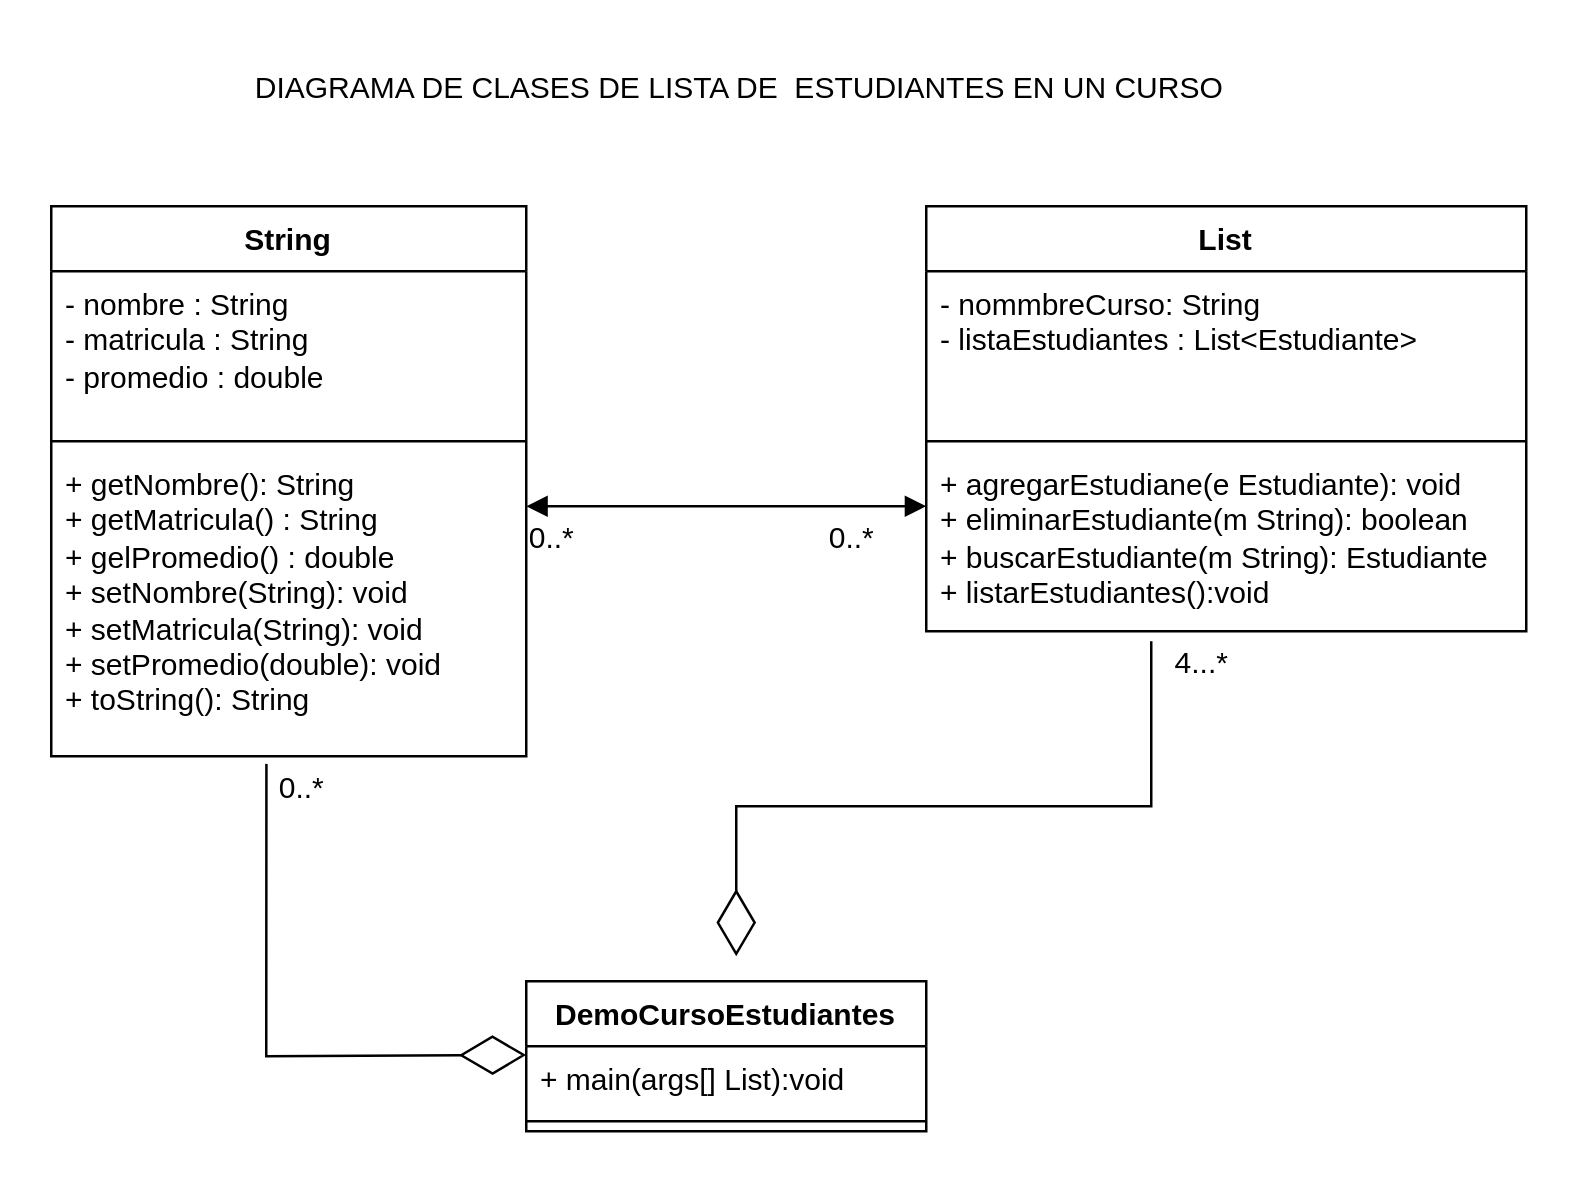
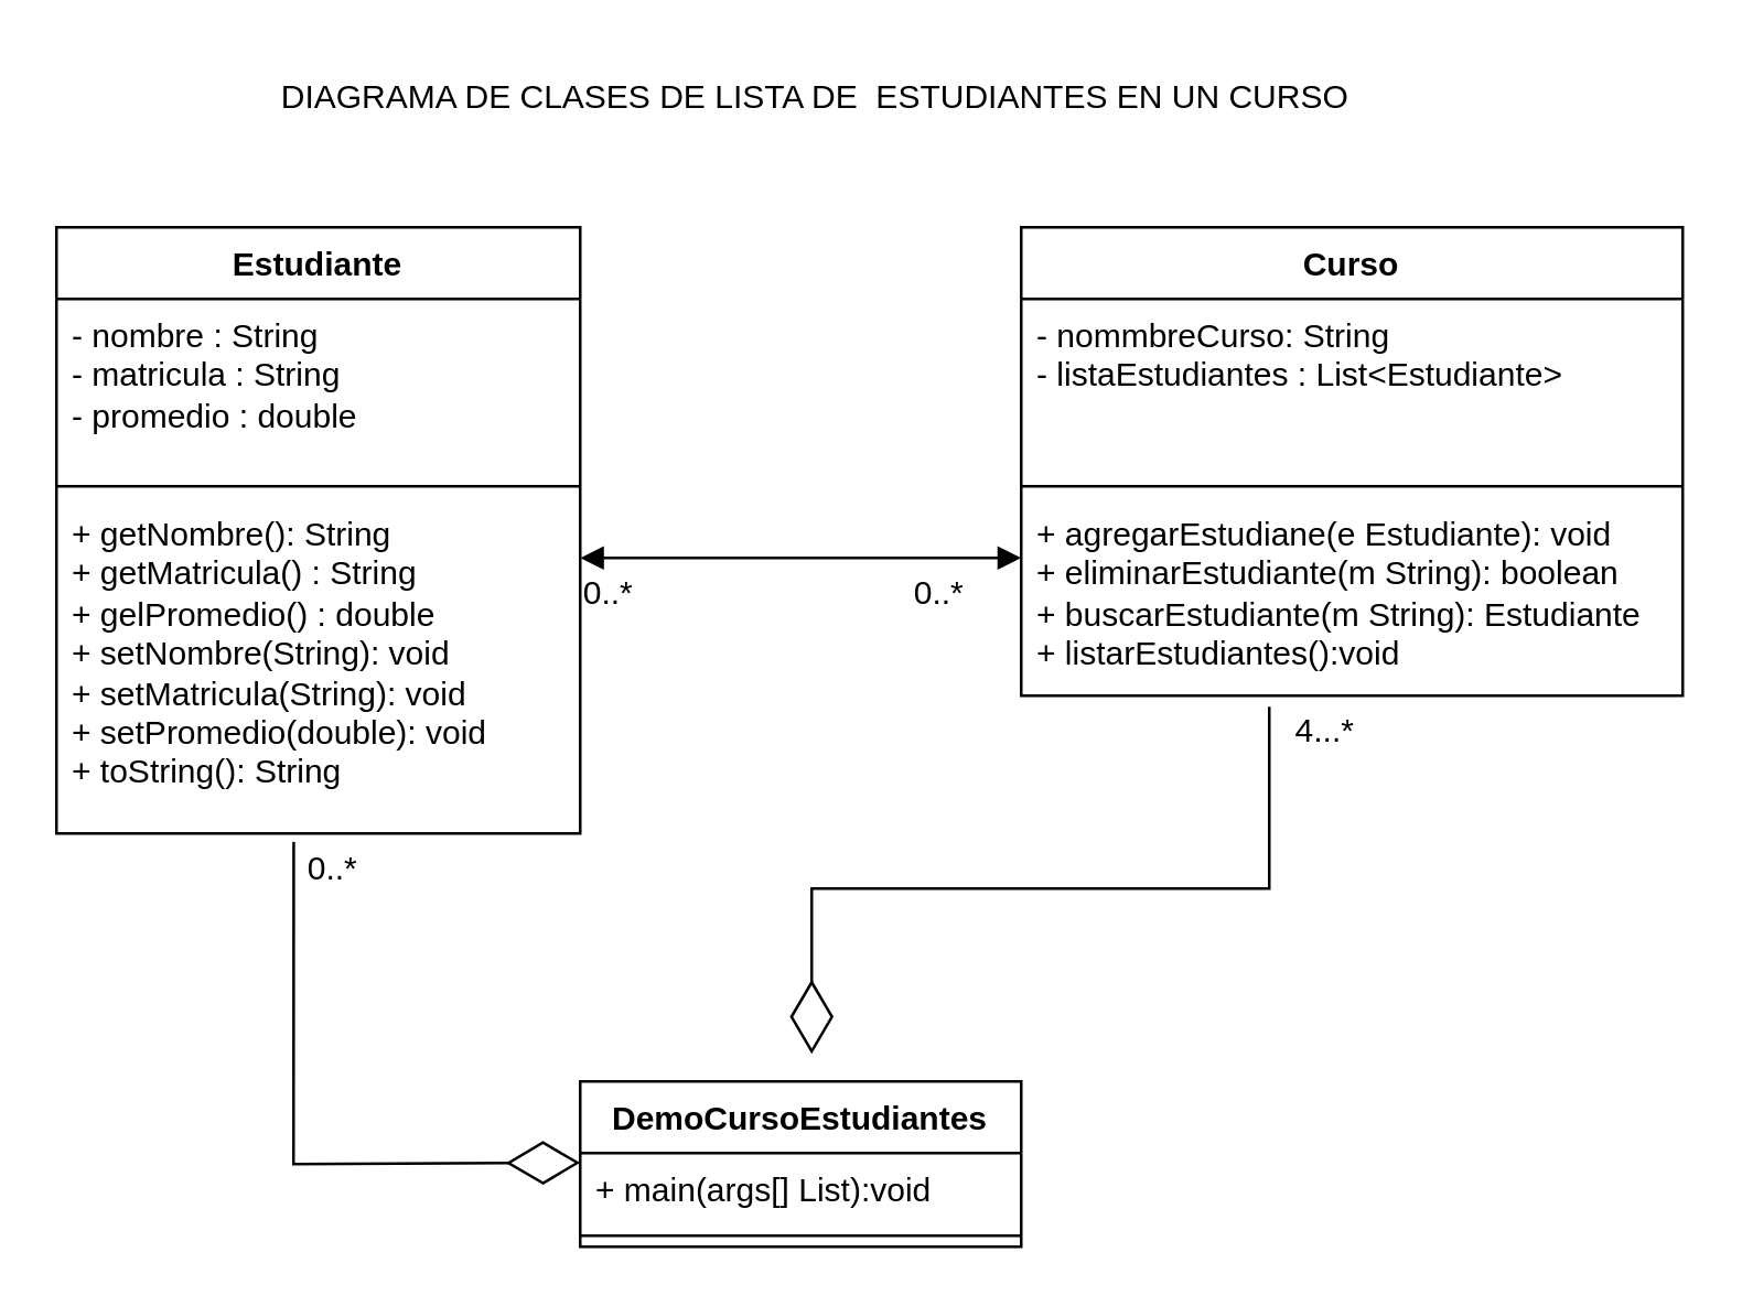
- <mxCell id="2" value="String" style="swimlane;fontStyle=1;align=center;verticalAlign=top;childLayout=stackLayout;horizontal=1;startSize=26;horizontalStack=0;resizeParent=1;resizeParentMax=0;resizeLast=0;collapsible=1;marginBottom=0;whiteSpace=wrap;html=1;" vertex="1" parent="1"><mxGeometry x="20" y="82" width="190" height="220" as="geometry" /></mxCell>
+ <mxCell id="2" value="Estudiante" style="swimlane;fontStyle=1;align=center;verticalAlign=top;childLayout=stackLayout;horizontal=1;startSize=26;horizontalStack=0;resizeParent=1;resizeParentMax=0;resizeLast=0;collapsible=1;marginBottom=0;whiteSpace=wrap;html=1;" vertex="1" parent="1"><mxGeometry x="20" y="82" width="190" height="220" as="geometry" /></mxCell>
- <mxCell id="6" value="List" style="swimlane;fontStyle=1;align=center;verticalAlign=top;childLayout=stackLayout;horizontal=1;startSize=26;horizontalStack=0;resizeParent=1;resizeParentMax=0;resizeLast=0;collapsible=1;marginBottom=0;whiteSpace=wrap;html=1;" vertex="1" parent="1"><mxGeometry x="370" y="82" width="240" height="170" as="geometry" /></mxCell>
+ <mxCell id="6" value="Curso" style="swimlane;fontStyle=1;align=center;verticalAlign=top;childLayout=stackLayout;horizontal=1;startSize=26;horizontalStack=0;resizeParent=1;resizeParentMax=0;resizeLast=0;collapsible=1;marginBottom=0;whiteSpace=wrap;html=1;" vertex="1" parent="1"><mxGeometry x="370" y="82" width="240" height="170" as="geometry" /></mxCell>
